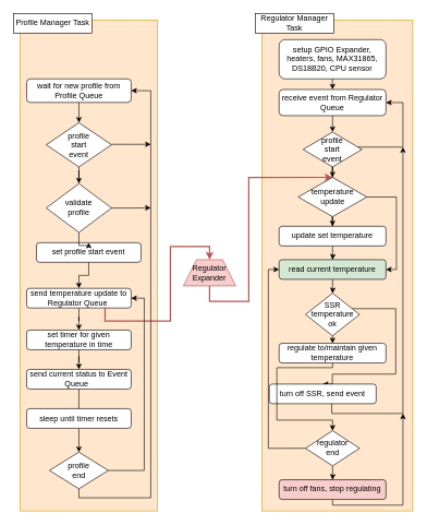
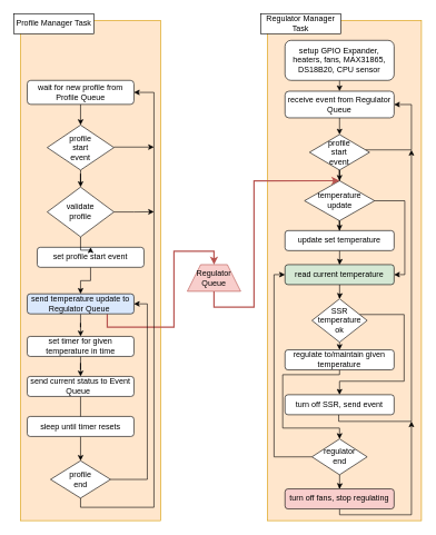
- <mxCell id="55" value="Regulator&lt;br&gt;Expander" style="shape=trapezoid;perimeter=trapezoidPerimeter;whiteSpace=wrap;html=1;fixedSize=1;fillColor=#f8cecc;strokeColor=#b85450;" vertex="1" parent="1"><mxGeometry x="280" y="396.21" width="80" height="40" as="geometry" /></mxCell>
+ <mxCell id="55" value="Regulator&lt;br&gt;Queue" style="shape=trapezoid;perimeter=trapezoidPerimeter;whiteSpace=wrap;html=1;fixedSize=1;fillColor=#f8cecc;strokeColor=#b85450;" vertex="1" parent="1"><mxGeometry x="280" y="396.21" width="80" height="40" as="geometry" /></mxCell>
- <mxCell id="5" value="send temperature update to&lt;br&gt;Regulator Queue&amp;nbsp;" style="rounded=1;whiteSpace=wrap;html=1;" vertex="1" parent="1"><mxGeometry x="40" y="440" width="160" height="30" as="geometry" /></mxCell>
+ <mxCell id="5" value="send temperature update to&lt;br&gt;Regulator Queue&amp;nbsp;" style="rounded=1;whiteSpace=wrap;html=1;fillColor=#dae8fc;" vertex="1" parent="1"><mxGeometry x="40" y="440" width="160" height="30" as="geometry" /></mxCell>
- <mxCell id="44" value="turn off SSR, send event" style="rounded=1;whiteSpace=wrap;html=1;" vertex="1" parent="1"><mxGeometry x="411.47" y="586.21" width="163.54" height="30" as="geometry" /></mxCell>
+ <mxCell id="44" value="turn off SSR, send event" style="rounded=1;whiteSpace=wrap;html=1;" vertex="1" parent="1"><mxGeometry x="426.47" y="591.21" width="163.54" height="30" as="geometry" /></mxCell>
